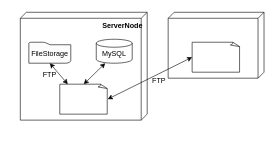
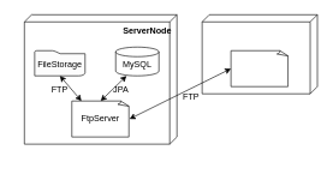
+ <mxCell id="13" value="JPA" style="text;html=1;align=center;verticalAlign=middle;whiteSpace=wrap;rounded=0;" vertex="1" parent="2"><mxGeometry x="120" y="90" width="55" height="30" as="geometry" /></mxCell>
+ <mxCell id="14" value="FtpServer" style="text;html=1;align=center;verticalAlign=middle;whiteSpace=wrap;rounded=0;" vertex="1" parent="2"><mxGeometry x="89.12" y="130" width="60" height="30" as="geometry" /></mxCell>
